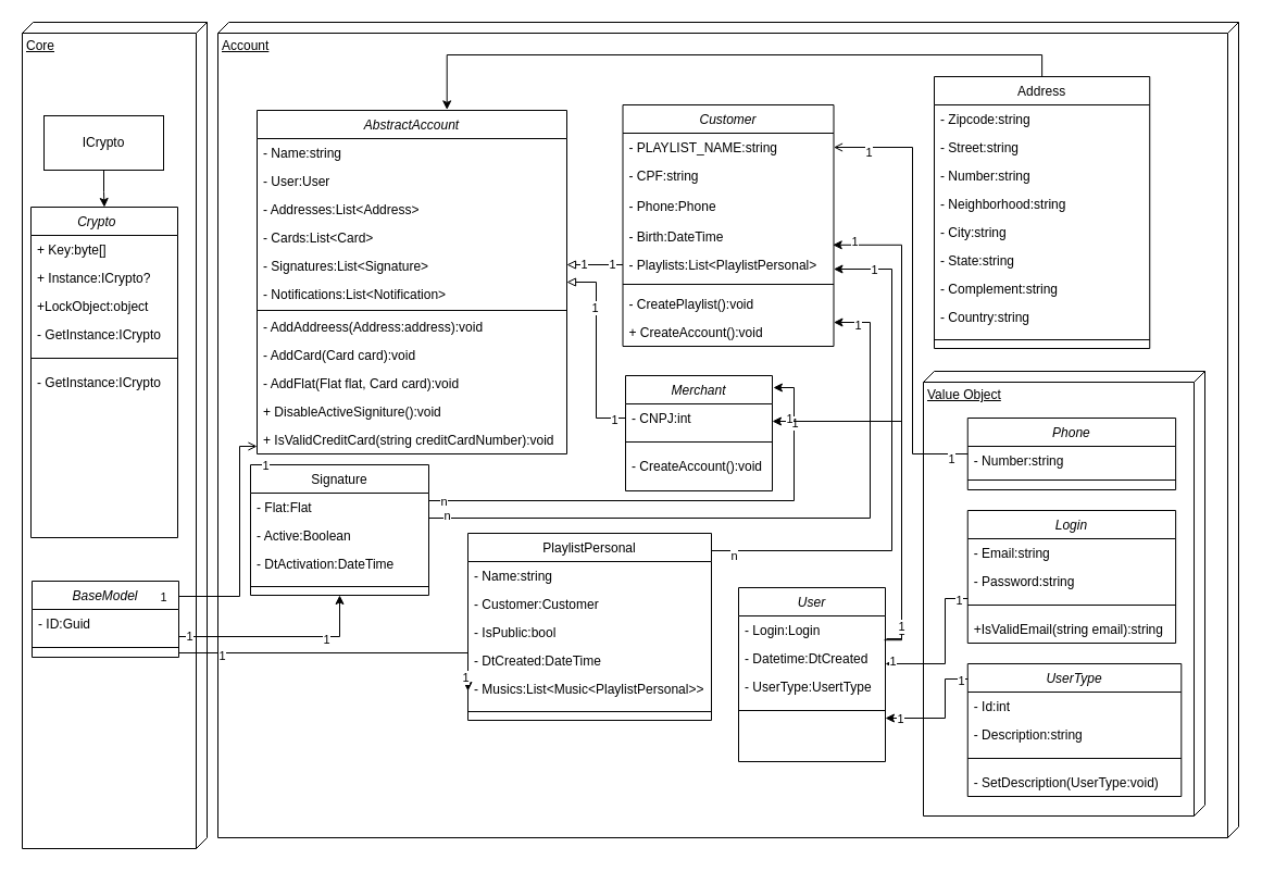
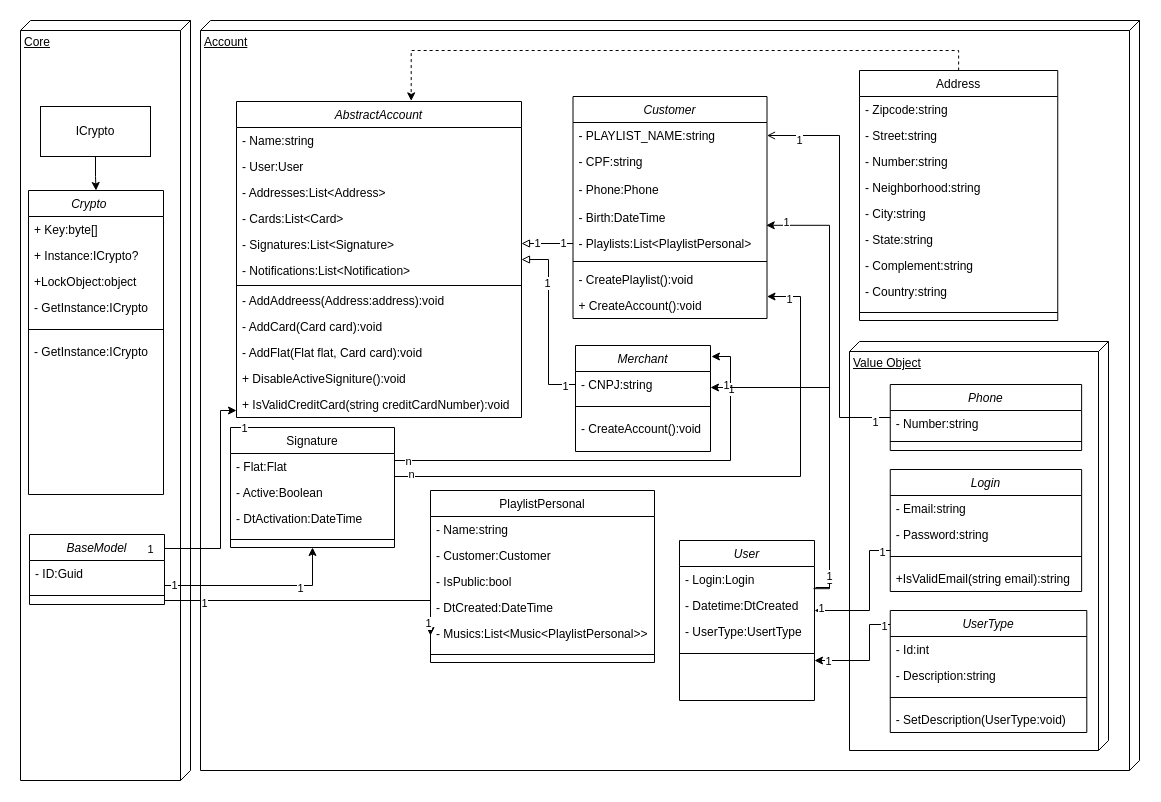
- <mxCell id="121" style="edgeStyle=elbowEdgeStyle;rounded=0;orthogonalLoop=1;jettySize=auto;html=1;entryX=0.613;entryY=-0.002;entryDx=0;entryDy=0;entryPerimeter=0;" edge="1" parent="1" source="91" target="4"><mxGeometry relative="1" as="geometry"><Array as="points"><mxPoint x="529" y="50" /></Array></mxGeometry></mxCell>
+ <mxCell id="121" style="edgeStyle=elbowEdgeStyle;rounded=0;orthogonalLoop=1;jettySize=auto;html=1;entryX=0.613;entryY=-0.002;entryDx=0;entryDy=0;entryPerimeter=0;dashed=1;" edge="1" parent="1" source="91" target="4"><mxGeometry relative="1" as="geometry"><Array as="points"><mxPoint x="529" y="50" /></Array></mxGeometry></mxCell>
- <mxCell id="33" value="- CNPJ:int" style="text;align=left;verticalAlign=top;spacingLeft=4;spacingRight=4;overflow=hidden;rotatable=0;points=[[0,0.5],[1,0.5]];portConstraint=eastwest;rounded=0;shadow=0;html=0;" parent="32" vertex="1"><mxGeometry y="26" width="135" height="26" as="geometry" /></mxCell>
+ <mxCell id="33" value="- CNPJ:string" style="text;align=left;verticalAlign=top;spacingLeft=4;spacingRight=4;overflow=hidden;rotatable=0;points=[[0,0.5],[1,0.5]];portConstraint=eastwest;rounded=0;shadow=0;html=0;" parent="32" vertex="1"><mxGeometry y="26" width="135" height="26" as="geometry" /></mxCell>
- <mxCell id="64" style="edgeStyle=orthogonalEdgeStyle;rounded=0;orthogonalLoop=1;jettySize=auto;html=1;exitX=1;exitY=0.25;exitDx=0;exitDy=0;endArrow=open;" parent="1" source="45" target="4" edge="1"><mxGeometry relative="1" as="geometry"><mxPoint x="236" y="418" as="targetPoint" /><Array as="points"><mxPoint x="164" y="548" /><mxPoint x="220" y="548" /><mxPoint x="220" y="410" /><mxPoint x="379" y="410" /></Array></mxGeometry></mxCell>
+ <mxCell id="64" style="edgeStyle=orthogonalEdgeStyle;rounded=0;orthogonalLoop=1;jettySize=auto;html=1;exitX=1;exitY=0.25;exitDx=0;exitDy=0;" parent="1" source="45" target="4" edge="1"><mxGeometry relative="1" as="geometry"><mxPoint x="236" y="418" as="targetPoint" /><Array as="points"><mxPoint x="164" y="548" /><mxPoint x="220" y="548" /><mxPoint x="220" y="410" /><mxPoint x="379" y="410" /></Array></mxGeometry></mxCell>
- <mxCell id="48" style="edgeStyle=orthogonalEdgeStyle;rounded=0;orthogonalLoop=1;jettySize=auto;html=1;" parent="1" source="51" target="17" edge="1"><mxGeometry relative="1" as="geometry"><mxPoint x="584" y="528" as="sourcePoint" /><mxPoint x="889" y="247" as="targetPoint" /><Array as="points"><mxPoint x="820" y="506" /><mxPoint x="820" y="247" /></Array></mxGeometry></mxCell>
- <mxCell id="49" value="1" style="edgeLabel;html=1;align=center;verticalAlign=middle;resizable=0;points=[];" parent="48" vertex="1" connectable="0"><mxGeometry x="0.849" relative="1" as="geometry"><mxPoint as="offset" /></mxGeometry></mxCell>
- <mxCell id="50" value="n" style="edgeLabel;html=1;align=center;verticalAlign=middle;resizable=0;points=[];" parent="48" vertex="1" connectable="0"><mxGeometry x="-0.916" y="-4" relative="1" as="geometry"><mxPoint as="offset" /></mxGeometry></mxCell>
